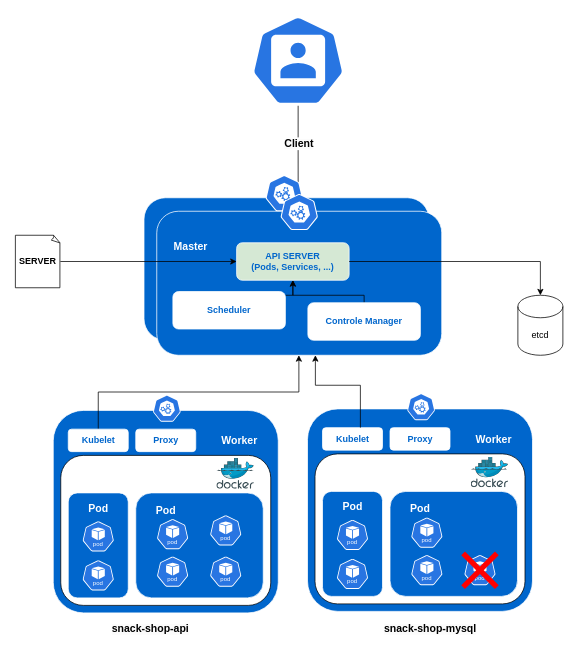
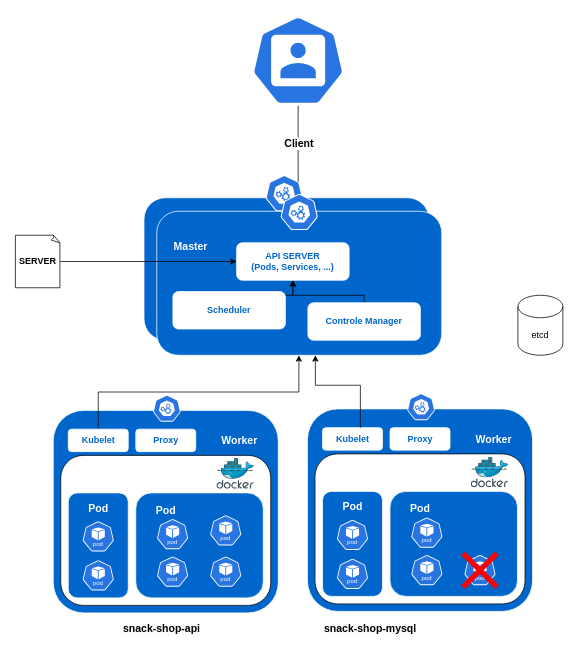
- <mxCell id="5" value="&lt;font color=&quot;#0066cc&quot;&gt;&lt;b&gt;API SERVER&lt;br&gt;(Pods, Services, ...)&lt;br&gt;&lt;/b&gt;&lt;/font&gt;" style="rounded=1;whiteSpace=wrap;html=1;strokeColor=#FFFFFF;fillColor=#d5e8d4;" vertex="1" parent="1"><mxGeometry x="315" y="323" width="150" height="50" as="geometry" /></mxCell>
+ <mxCell id="5" value="&lt;font color=&quot;#0066cc&quot;&gt;&lt;b&gt;API SERVER&lt;br&gt;(Pods, Services, ...)&lt;br&gt;&lt;/b&gt;&lt;/font&gt;" style="rounded=1;whiteSpace=wrap;html=1;strokeColor=#FFFFFF;" vertex="1" parent="1"><mxGeometry x="315" y="323" width="150" height="50" as="geometry" /></mxCell>
- <mxCell id="47" style="edgeStyle=orthogonalEdgeStyle;rounded=0;orthogonalLoop=1;jettySize=auto;html=1;entryX=0.5;entryY=0;entryDx=0;entryDy=0;entryPerimeter=0;" edge="1" parent="1" source="5" target="46"><mxGeometry relative="1" as="geometry" /></mxCell>
- <mxCell id="54" value="&lt;b style=&quot;border-color: var(--border-color); color: rgb(0, 0, 0); font-family: Helvetica; font-style: normal; font-variant-ligatures: normal; font-variant-caps: normal; letter-spacing: normal; orphans: 2; text-align: center; text-indent: 0px; text-transform: none; widows: 2; word-spacing: 0px; -webkit-text-stroke-width: 0px; text-decoration-thickness: initial; text-decoration-style: initial; text-decoration-color: initial; font-size: 12px; background-color: rgb(251, 251, 251);&quot;&gt;&lt;font style=&quot;border-color: var(--border-color); font-size: 14px;&quot;&gt;snack-shop-api&lt;/font&gt;&lt;/b&gt;" style="text;whiteSpace=wrap;html=1;" vertex="1" parent="1"><mxGeometry x="147" y="823" width="120" height="40" as="geometry" /></mxCell>
+ <mxCell id="54" value="&lt;b style=&quot;border-color: var(--border-color); color: rgb(0, 0, 0); font-family: Helvetica; font-style: normal; font-variant-ligatures: normal; font-variant-caps: normal; letter-spacing: normal; orphans: 2; text-align: center; text-indent: 0px; text-transform: none; widows: 2; word-spacing: 0px; -webkit-text-stroke-width: 0px; text-decoration-thickness: initial; text-decoration-style: initial; text-decoration-color: initial; font-size: 12px; background-color: rgb(251, 251, 251);&quot;&gt;&lt;font style=&quot;border-color: var(--border-color); font-size: 14px;&quot;&gt;snack-shop-api&lt;/font&gt;&lt;/b&gt;" style="text;whiteSpace=wrap;html=1;" vertex="1" parent="1"><mxGeometry x="162" y="823" width="120" height="40" as="geometry" /></mxCell>
- <mxCell id="55" value="&lt;b style=&quot;border-color: var(--border-color); color: rgb(0, 0, 0); font-family: Helvetica; font-style: normal; font-variant-ligatures: normal; font-variant-caps: normal; letter-spacing: normal; orphans: 2; text-align: center; text-indent: 0px; text-transform: none; widows: 2; word-spacing: 0px; -webkit-text-stroke-width: 0px; text-decoration-thickness: initial; text-decoration-style: initial; text-decoration-color: initial; font-size: 12px; background-color: rgb(251, 251, 251);&quot;&gt;&lt;font style=&quot;border-color: var(--border-color); font-size: 14px;&quot;&gt;snack-shop-mysql&lt;/font&gt;&lt;/b&gt;" style="text;whiteSpace=wrap;html=1;" vertex="1" parent="1"><mxGeometry x="509.5" y="823" width="140.5" height="40" as="geometry" /></mxCell>
+ <mxCell id="55" value="&lt;b style=&quot;border-color: var(--border-color); color: rgb(0, 0, 0); font-family: Helvetica; font-style: normal; font-variant-ligatures: normal; font-variant-caps: normal; letter-spacing: normal; orphans: 2; text-align: center; text-indent: 0px; text-transform: none; widows: 2; word-spacing: 0px; -webkit-text-stroke-width: 0px; text-decoration-thickness: initial; text-decoration-style: initial; text-decoration-color: initial; font-size: 12px; background-color: rgb(251, 251, 251);&quot;&gt;&lt;font style=&quot;border-color: var(--border-color); font-size: 14px;&quot;&gt;snack-shop-mysql&lt;/font&gt;&lt;/b&gt;" style="text;whiteSpace=wrap;html=1;" vertex="1" parent="1"><mxGeometry x="429.5" y="823" width="140.5" height="40" as="geometry" /></mxCell>
